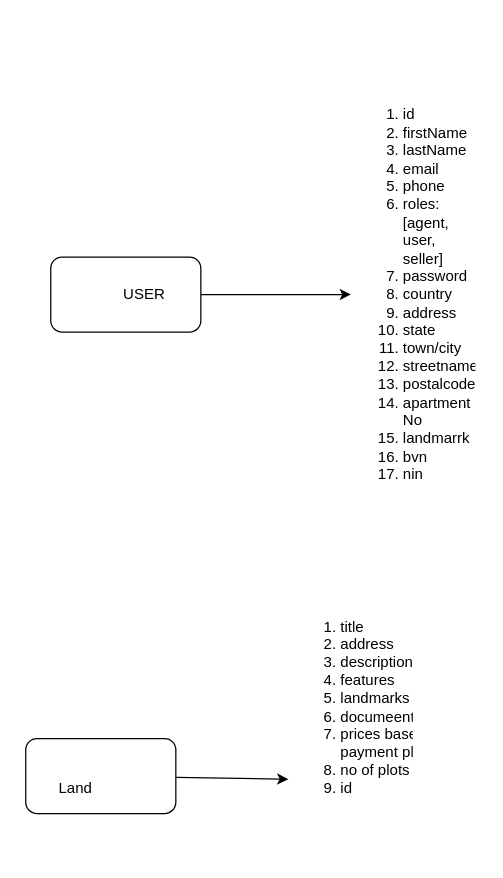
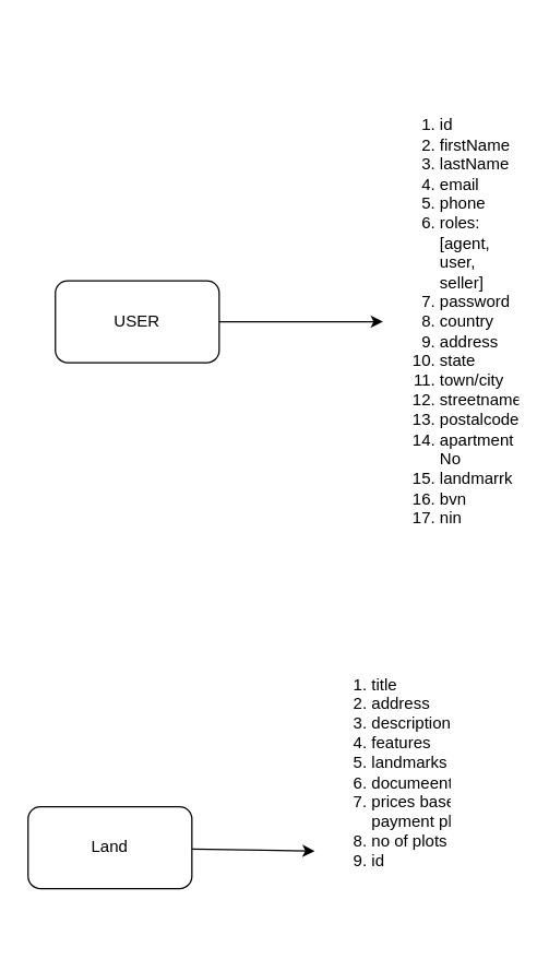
- <mxCell id="6" value="USER" style="text;html=1;strokeColor=none;fillColor=none;align=center;verticalAlign=middle;whiteSpace=wrap;rounded=0;" vertex="1" parent="4"><mxGeometry x="45" y="15" width="60" height="30" as="geometry" /></mxCell>
+ <mxCell id="6" value="USER" style="text;html=1;strokeColor=none;fillColor=none;align=center;verticalAlign=middle;whiteSpace=wrap;rounded=0;" vertex="1" parent="4"><mxGeometry x="30" y="15" width="60" height="30" as="geometry" /></mxCell>
- <mxCell id="11" value="Land" style="text;html=1;strokeColor=none;fillColor=none;align=center;verticalAlign=middle;whiteSpace=wrap;rounded=0;" vertex="1" parent="9"><mxGeometry x="10" y="25" width="60" height="30" as="geometry" /></mxCell>
+ <mxCell id="11" value="Land" style="text;html=1;strokeColor=none;fillColor=none;align=center;verticalAlign=middle;whiteSpace=wrap;rounded=0;" vertex="1" parent="9"><mxGeometry x="30" y="15" width="60" height="30" as="geometry" /></mxCell>
